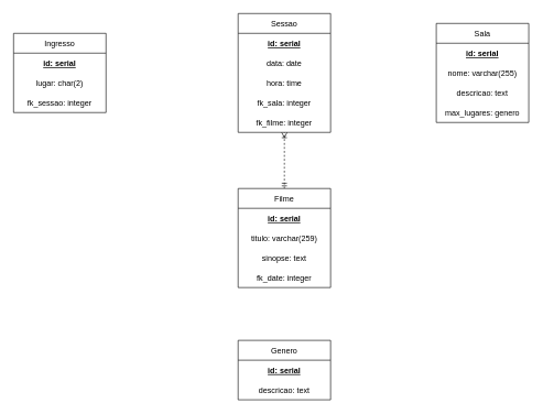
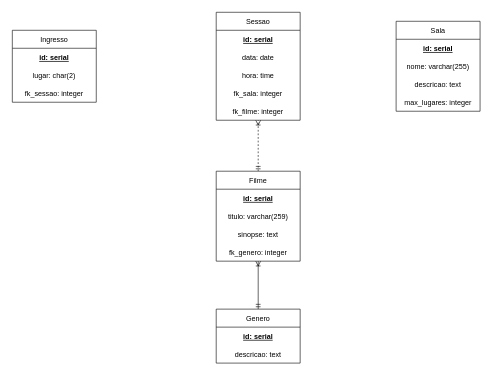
- <mxCell id="22" value="max_lugares: genero" style="text;strokeColor=none;fillColor=none;align=center;verticalAlign=middle;spacingLeft=4;spacingRight=4;overflow=hidden;points=[[0,0.5],[1,0.5]];portConstraint=eastwest;rotatable=0;" parent="18" vertex="1"><mxGeometry y="120" width="140" height="30" as="geometry" /></mxCell>
+ <mxCell id="22" value="max_lugares: integer" style="text;strokeColor=none;fillColor=none;align=center;verticalAlign=middle;spacingLeft=4;spacingRight=4;overflow=hidden;points=[[0,0.5],[1,0.5]];portConstraint=eastwest;rotatable=0;" parent="18" vertex="1"><mxGeometry y="120" width="140" height="30" as="geometry" /></mxCell>
- <mxCell id="7" value="fk_date: integer" style="text;strokeColor=none;fillColor=none;align=center;verticalAlign=middle;spacingLeft=4;spacingRight=4;overflow=hidden;points=[[0,0.5],[1,0.5]];portConstraint=eastwest;rotatable=0;" parent="3" vertex="1"><mxGeometry y="120" width="140" height="30" as="geometry" /></mxCell>
+ <mxCell id="7" value="fk_genero: integer" style="text;strokeColor=none;fillColor=none;align=center;verticalAlign=middle;spacingLeft=4;spacingRight=4;overflow=hidden;points=[[0,0.5],[1,0.5]];portConstraint=eastwest;rotatable=0;" parent="3" vertex="1"><mxGeometry y="120" width="140" height="30" as="geometry" /></mxCell>
+ <mxCell id="23" style="edgeStyle=orthogonalEdgeStyle;rounded=0;orthogonalLoop=1;jettySize=auto;html=1;exitX=0.5;exitY=0;exitDx=0;exitDy=0;startArrow=ERmandOne;startFill=0;endArrow=ERoneToMany;endFill=0;" parent="1" source="24" target="3" edge="1"><mxGeometry relative="1" as="geometry" /></mxCell>
